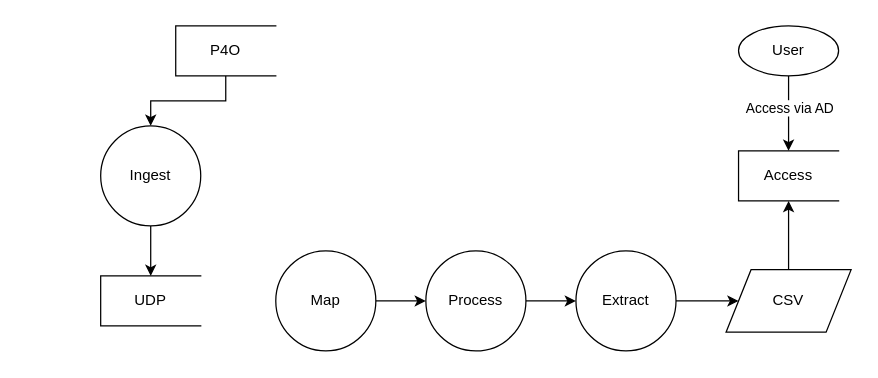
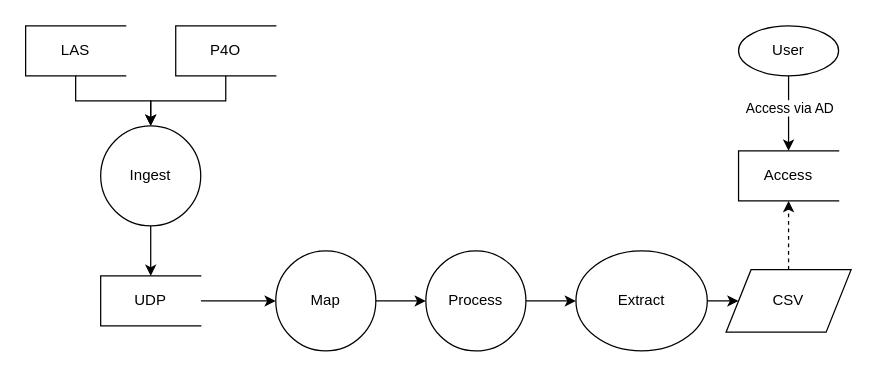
+ <mxCell id="3" value="LAS" style="html=1;dashed=0;whiteSpace=wrap;shape=partialRectangle;right=0;" vertex="1" parent="1"><mxGeometry x="20" y="20" width="80" height="40" as="geometry" /></mxCell>
+ <mxCell id="2" style="edgeStyle=orthogonalEdgeStyle;rounded=0;orthogonalLoop=1;jettySize=auto;html=1;entryX=0.5;entryY=0;entryDx=0;entryDy=0;" edge="1" parent="1" source="3" target="7"><mxGeometry relative="1" as="geometry" /></mxCell>
- <mxCell id="16" style="edgeStyle=orthogonalEdgeStyle;rounded=0;orthogonalLoop=1;jettySize=auto;html=1;entryX=0.5;entryY=1;entryDx=0;entryDy=0;" edge="1" parent="1" source="17" target="18"><mxGeometry relative="1" as="geometry" /></mxCell>
+ <mxCell id="16" style="edgeStyle=orthogonalEdgeStyle;rounded=0;orthogonalLoop=1;jettySize=auto;html=1;entryX=0.5;entryY=1;entryDx=0;entryDy=0;dashed=1;" edge="1" parent="1" source="17" target="18"><mxGeometry relative="1" as="geometry" /></mxCell>
+ <mxCell id="8" style="edgeStyle=orthogonalEdgeStyle;rounded=0;orthogonalLoop=1;jettySize=auto;html=1;" edge="1" parent="1" source="9" target="11"><mxGeometry relative="1" as="geometry" /></mxCell>
- <mxCell id="15" value="Extract" style="shape=ellipse;html=1;dashed=0;whiteSpace=wrap;perimeter=ellipsePerimeter;" vertex="1" parent="1"><mxGeometry x="460" y="200" width="80" height="80" as="geometry" /></mxCell>
+ <mxCell id="15" value="Extract" style="shape=ellipse;html=1;dashed=0;whiteSpace=wrap;perimeter=ellipsePerimeter;" vertex="1" parent="1"><mxGeometry x="460" y="200" width="105" height="80" as="geometry" /></mxCell>
